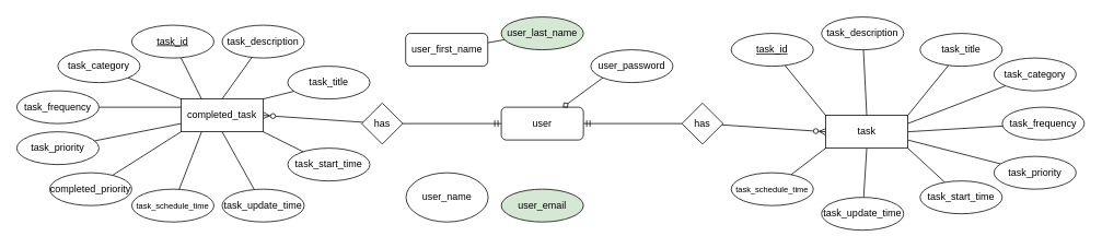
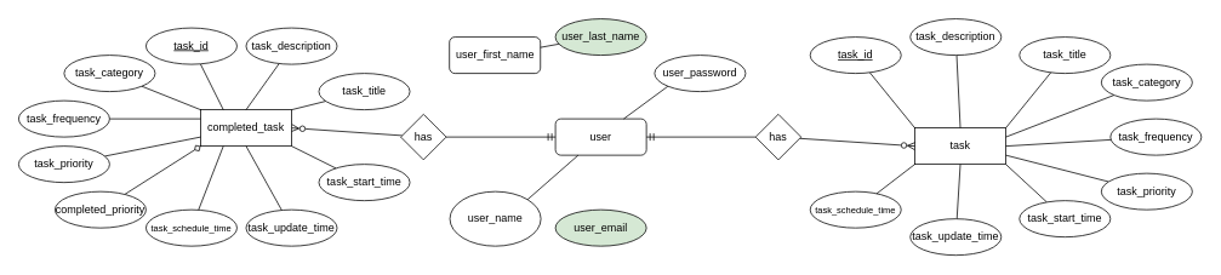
- <mxCell id="5" style="rounded=0;orthogonalLoop=1;jettySize=auto;html=1;exitX=0;exitY=1;exitDx=0;exitDy=0;entryX=0.75;entryY=0;entryDx=0;entryDy=0;endArrow=diamond;endFill=0;" edge="1" parent="1" source="6" target="2"><mxGeometry relative="1" as="geometry" /></mxCell>
+ <mxCell id="5" style="rounded=0;orthogonalLoop=1;jettySize=auto;html=1;exitX=0;exitY=1;exitDx=0;exitDy=0;entryX=0.75;entryY=0;entryDx=0;entryDy=0;endArrow=none;endFill=0;" edge="1" parent="1" source="6" target="2"><mxGeometry relative="1" as="geometry" /></mxCell>
- <mxCell id="47" style="rounded=0;orthogonalLoop=1;jettySize=auto;html=1;entryX=0;entryY=1;entryDx=0;entryDy=0;endArrow=none;endFill=0;" edge="1" parent="1" source="48" target="32"><mxGeometry relative="1" as="geometry" /></mxCell>
+ <mxCell id="47" style="rounded=0;orthogonalLoop=1;jettySize=auto;html=1;entryX=0;entryY=1;entryDx=0;entryDy=0;endArrow=diamond;endFill=0;" edge="1" parent="1" source="48" target="32"><mxGeometry relative="1" as="geometry" /></mxCell>
+ <mxCell id="7" style="rounded=0;orthogonalLoop=1;jettySize=auto;html=1;exitX=1;exitY=0;exitDx=0;exitDy=0;entryX=0.25;entryY=1;entryDx=0;entryDy=0;endArrow=none;endFill=0;" edge="1" parent="1" source="8" target="2"><mxGeometry relative="1" as="geometry" /></mxCell>
